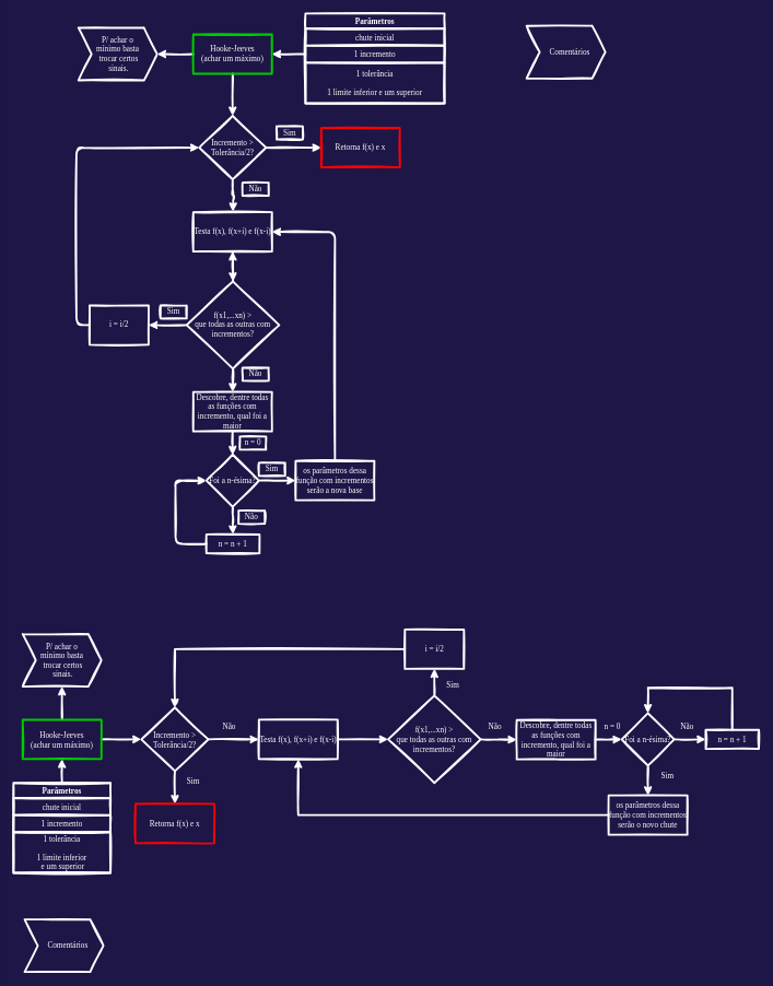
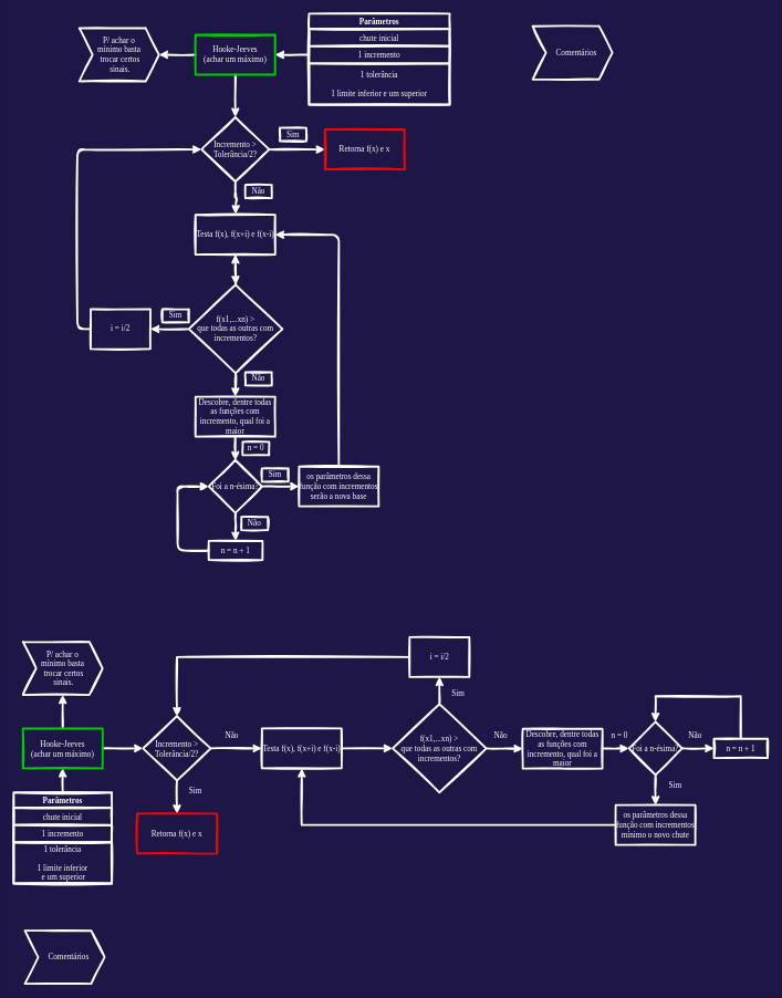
- <mxCell id="61" value="os parâmetros dessa função com incrementos serão o novo chute" style="whiteSpace=wrap;html=1;fillColor=none;fontColor=#FFFFFF;strokeColor=#FFFFFF;strokeWidth=3;sketch=1;fontFamily=Lexend Deca;fontSource=https%3A%2F%2Ffonts.googleapis.com%2Fcss%3Ffamily%3DLexend%2BDeca;" parent="1" vertex="1"><mxGeometry x="927" y="1212" width="120" height="60" as="geometry" /></mxCell>
+ <mxCell id="61" value="os parâmetros dessa função com incrementos mínimo o novo chute" style="whiteSpace=wrap;html=1;fillColor=none;fontColor=#FFFFFF;strokeColor=#FFFFFF;strokeWidth=3;sketch=1;fontFamily=Lexend Deca;fontSource=https%3A%2F%2Ffonts.googleapis.com%2Fcss%3Ffamily%3DLexend%2BDeca;" parent="1" vertex="1"><mxGeometry x="927" y="1212" width="120" height="60" as="geometry" /></mxCell>
